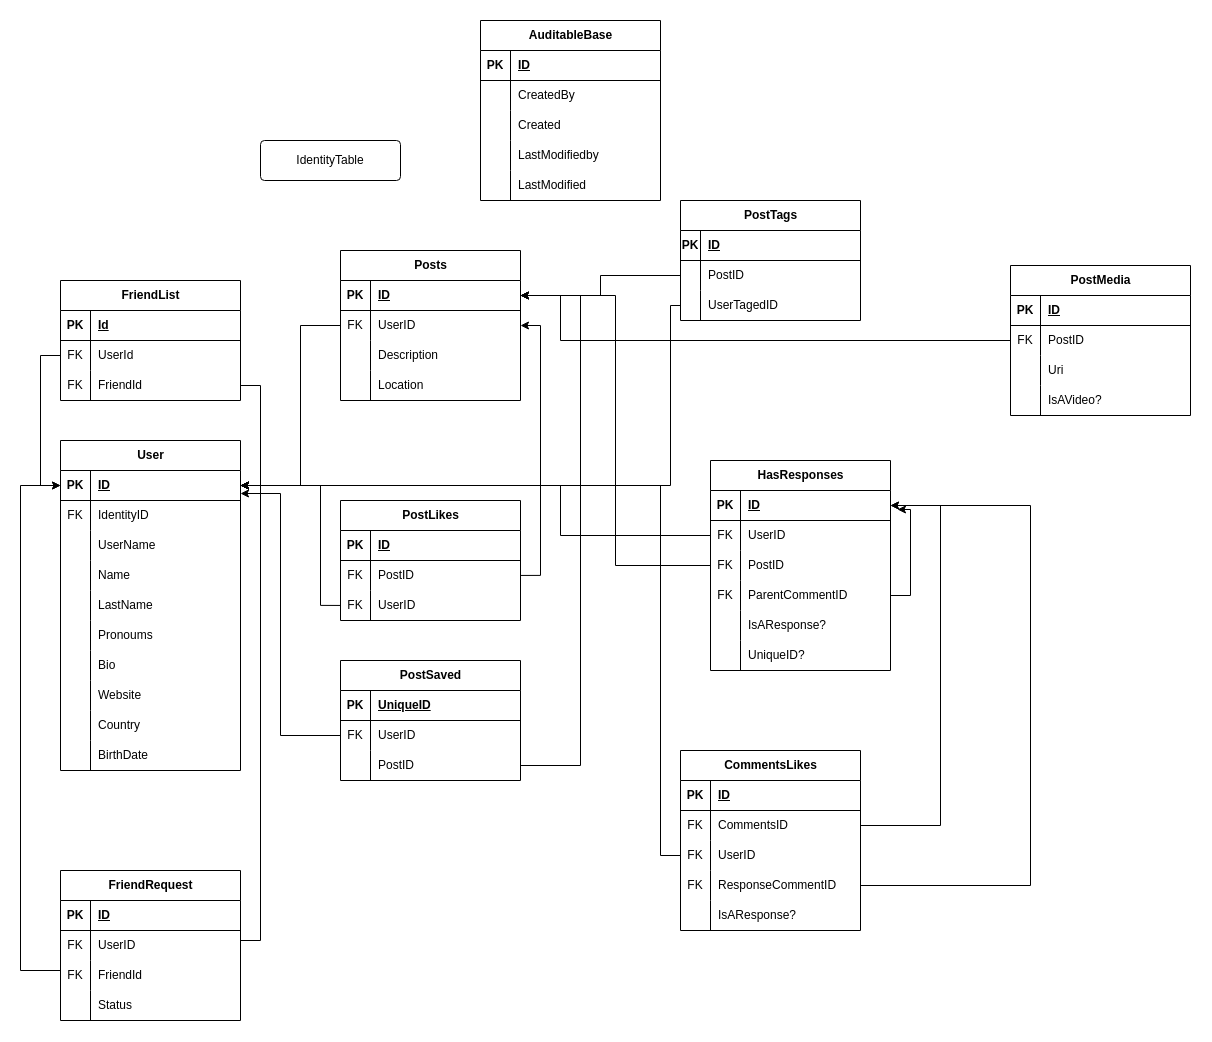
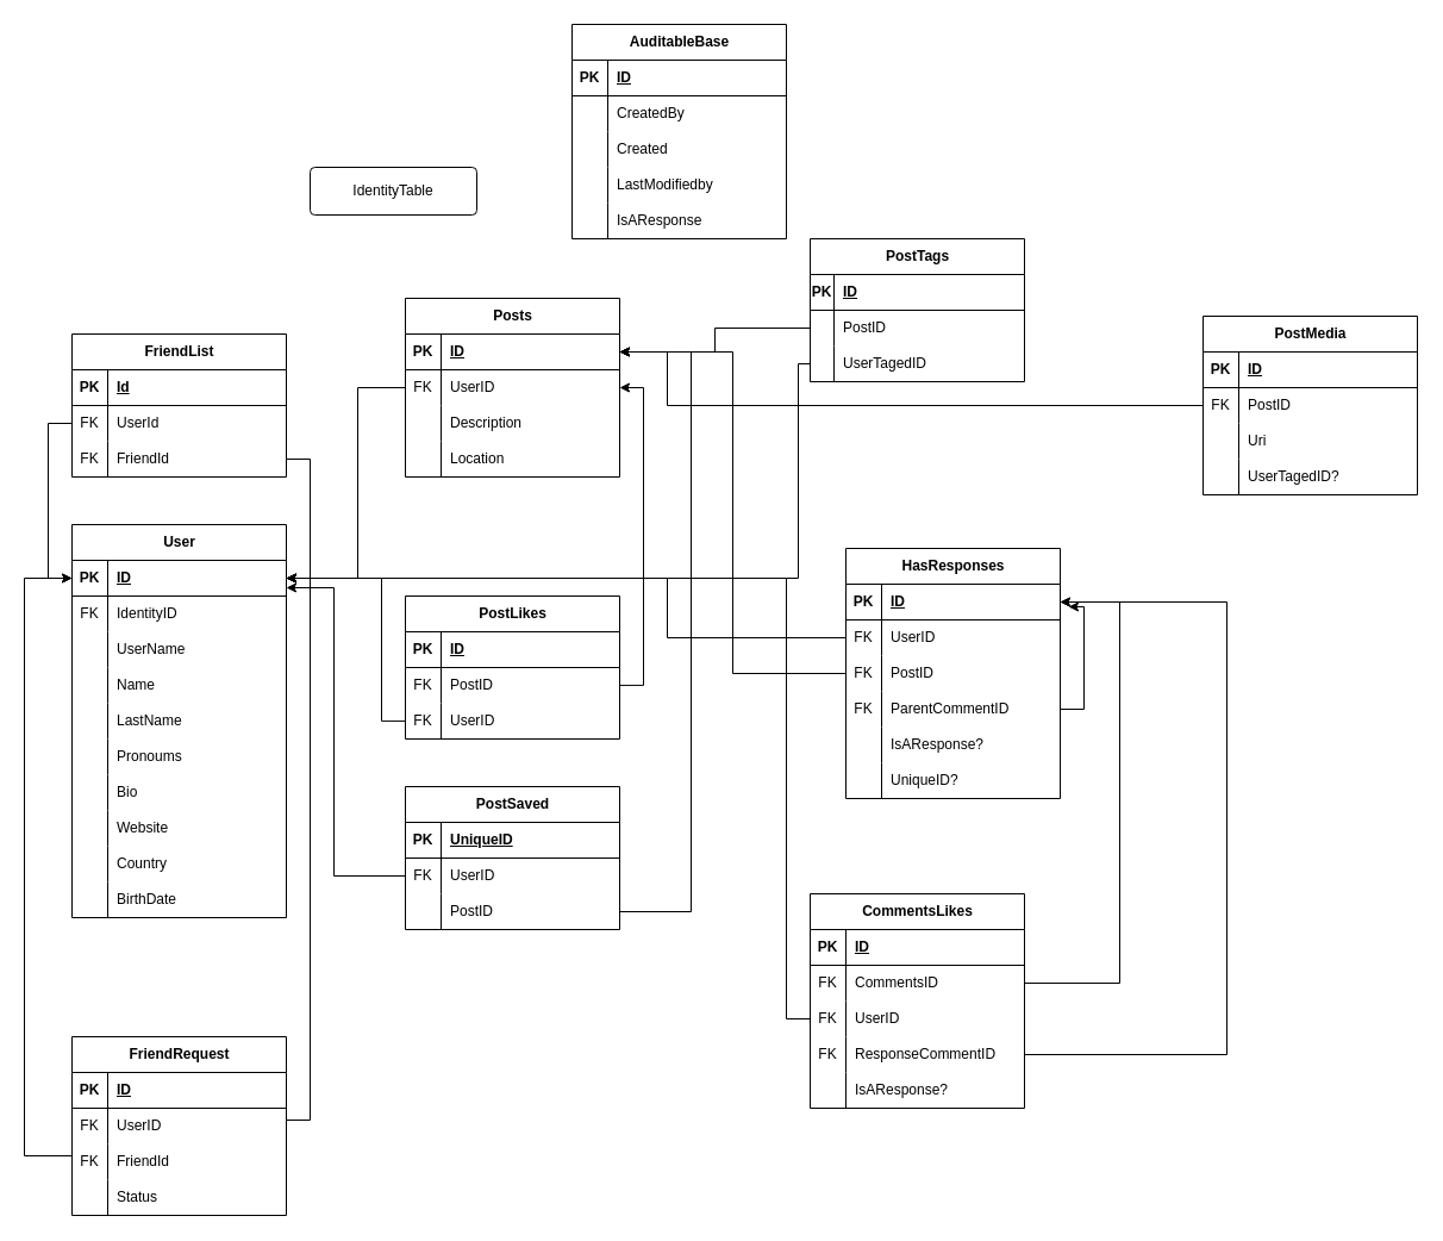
- <mxCell id="157" value="LastModified" style="shape=partialRectangle;connectable=0;fillColor=none;top=0;left=0;bottom=0;right=0;align=left;spacingLeft=6;overflow=hidden;whiteSpace=wrap;html=1;" vertex="1" parent="155"><mxGeometry x="30" width="150" height="30" as="geometry"><mxRectangle width="150" height="30" as="alternateBounds" /></mxGeometry></mxCell>
+ <mxCell id="157" value="IsAResponse" style="shape=partialRectangle;connectable=0;fillColor=none;top=0;left=0;bottom=0;right=0;align=left;spacingLeft=6;overflow=hidden;whiteSpace=wrap;html=1;" vertex="1" parent="155"><mxGeometry x="30" width="150" height="30" as="geometry"><mxRectangle width="150" height="30" as="alternateBounds" /></mxGeometry></mxCell>
- <mxCell id="183" value="IsAVideo?" style="shape=partialRectangle;connectable=0;fillColor=none;top=0;left=0;bottom=0;right=0;align=left;spacingLeft=6;overflow=hidden;whiteSpace=wrap;html=1;" vertex="1" parent="181"><mxGeometry x="30" width="150" height="30" as="geometry"><mxRectangle width="150" height="30" as="alternateBounds" /></mxGeometry></mxCell>
+ <mxCell id="183" value="UserTagedID?" style="shape=partialRectangle;connectable=0;fillColor=none;top=0;left=0;bottom=0;right=0;align=left;spacingLeft=6;overflow=hidden;whiteSpace=wrap;html=1;" vertex="1" parent="181"><mxGeometry x="30" width="150" height="30" as="geometry"><mxRectangle width="150" height="30" as="alternateBounds" /></mxGeometry></mxCell>
